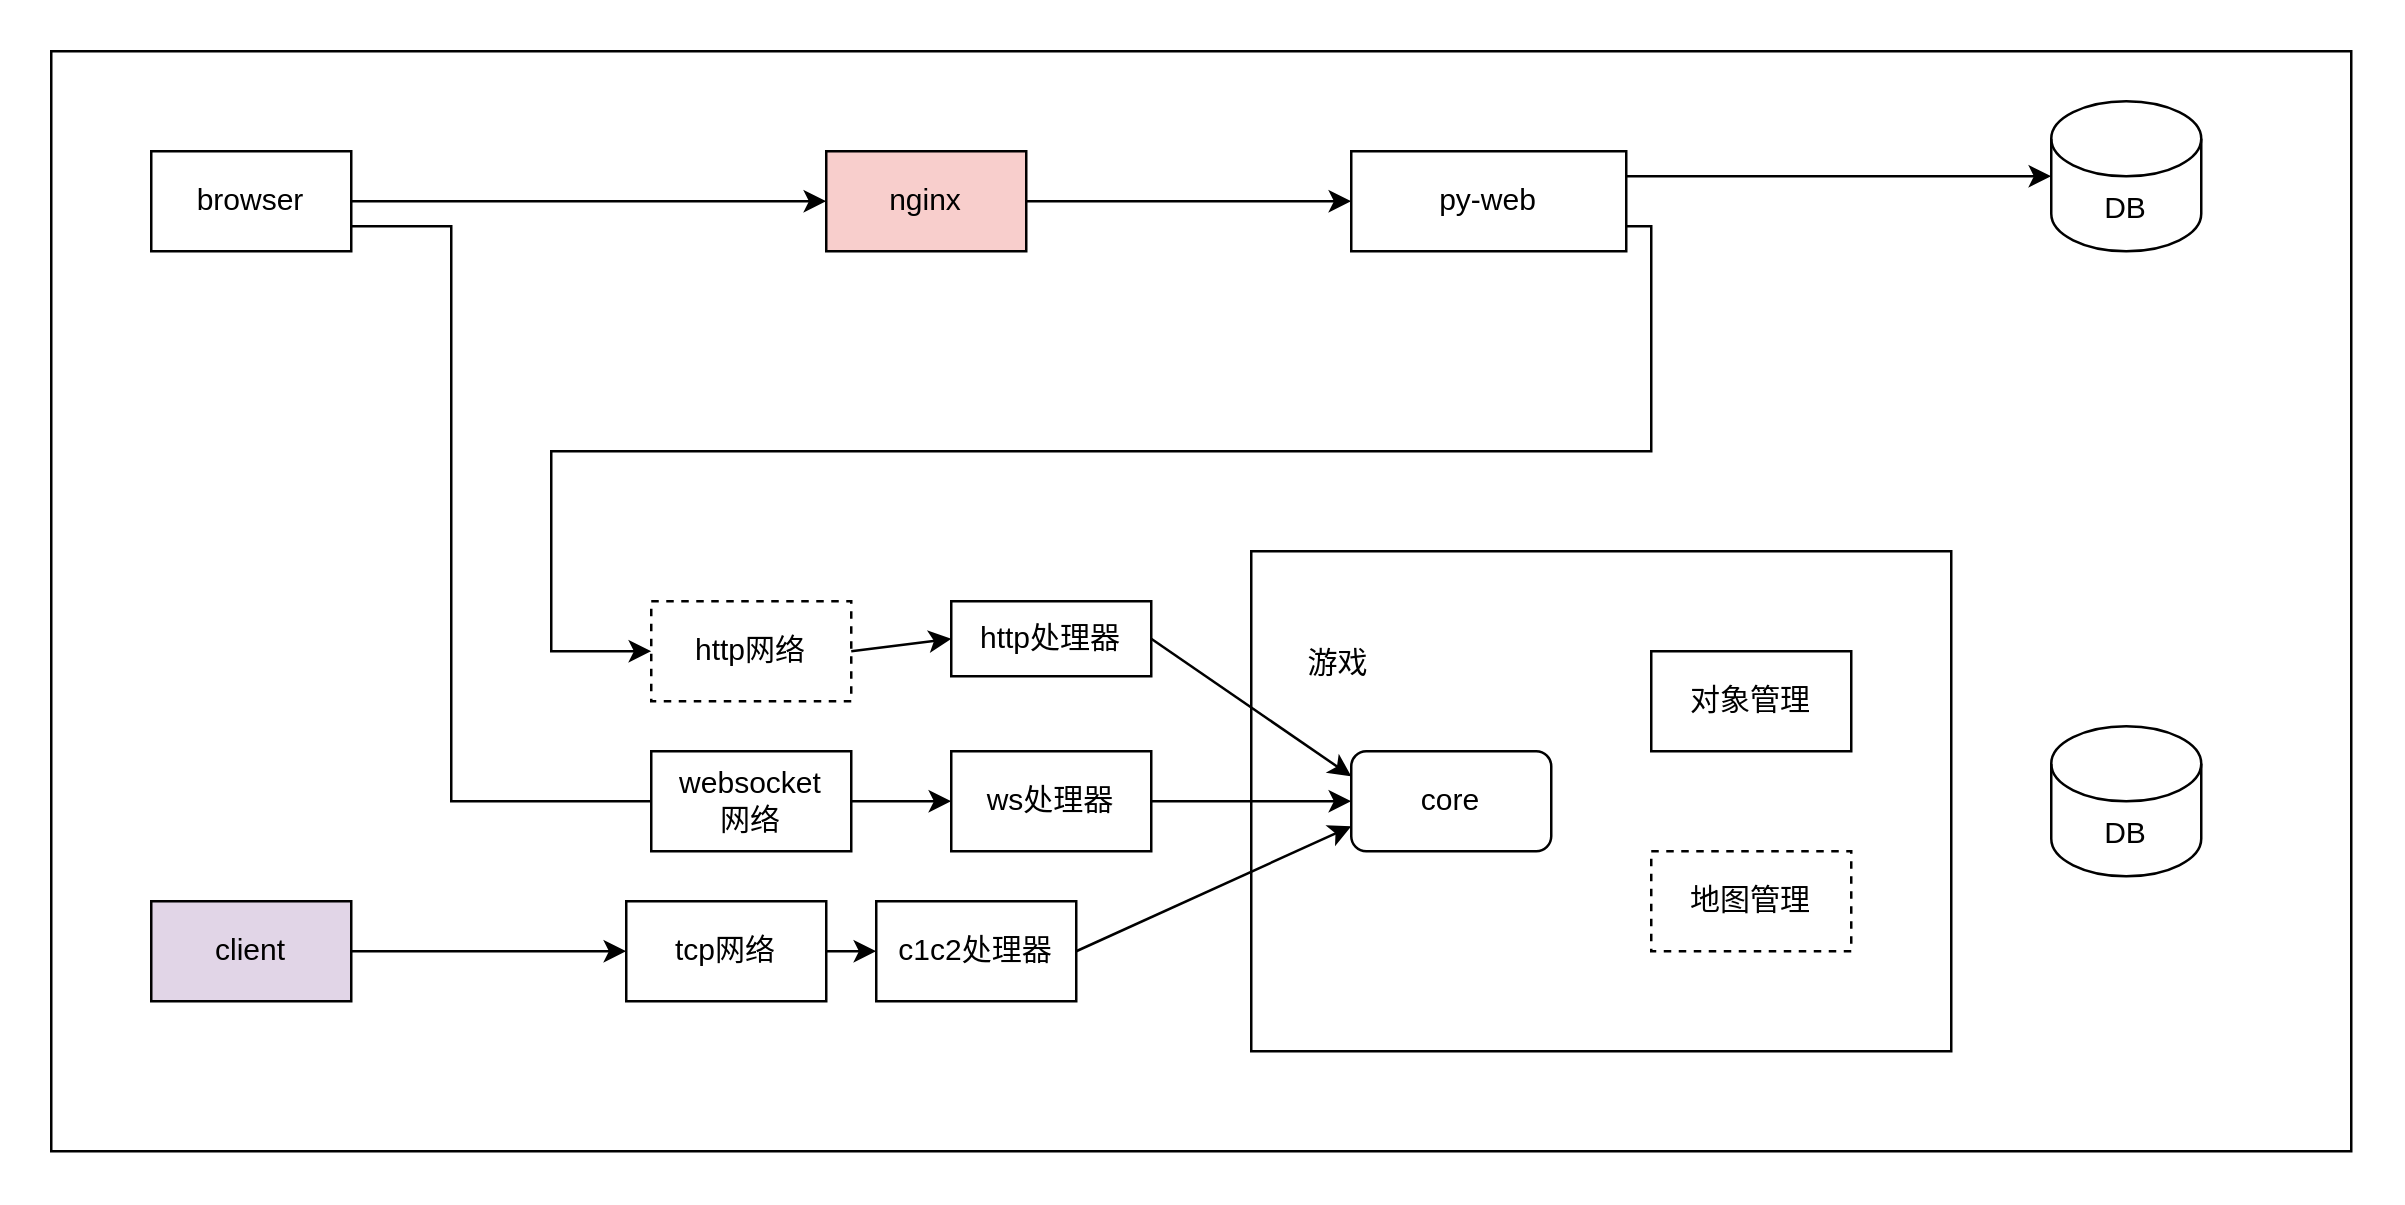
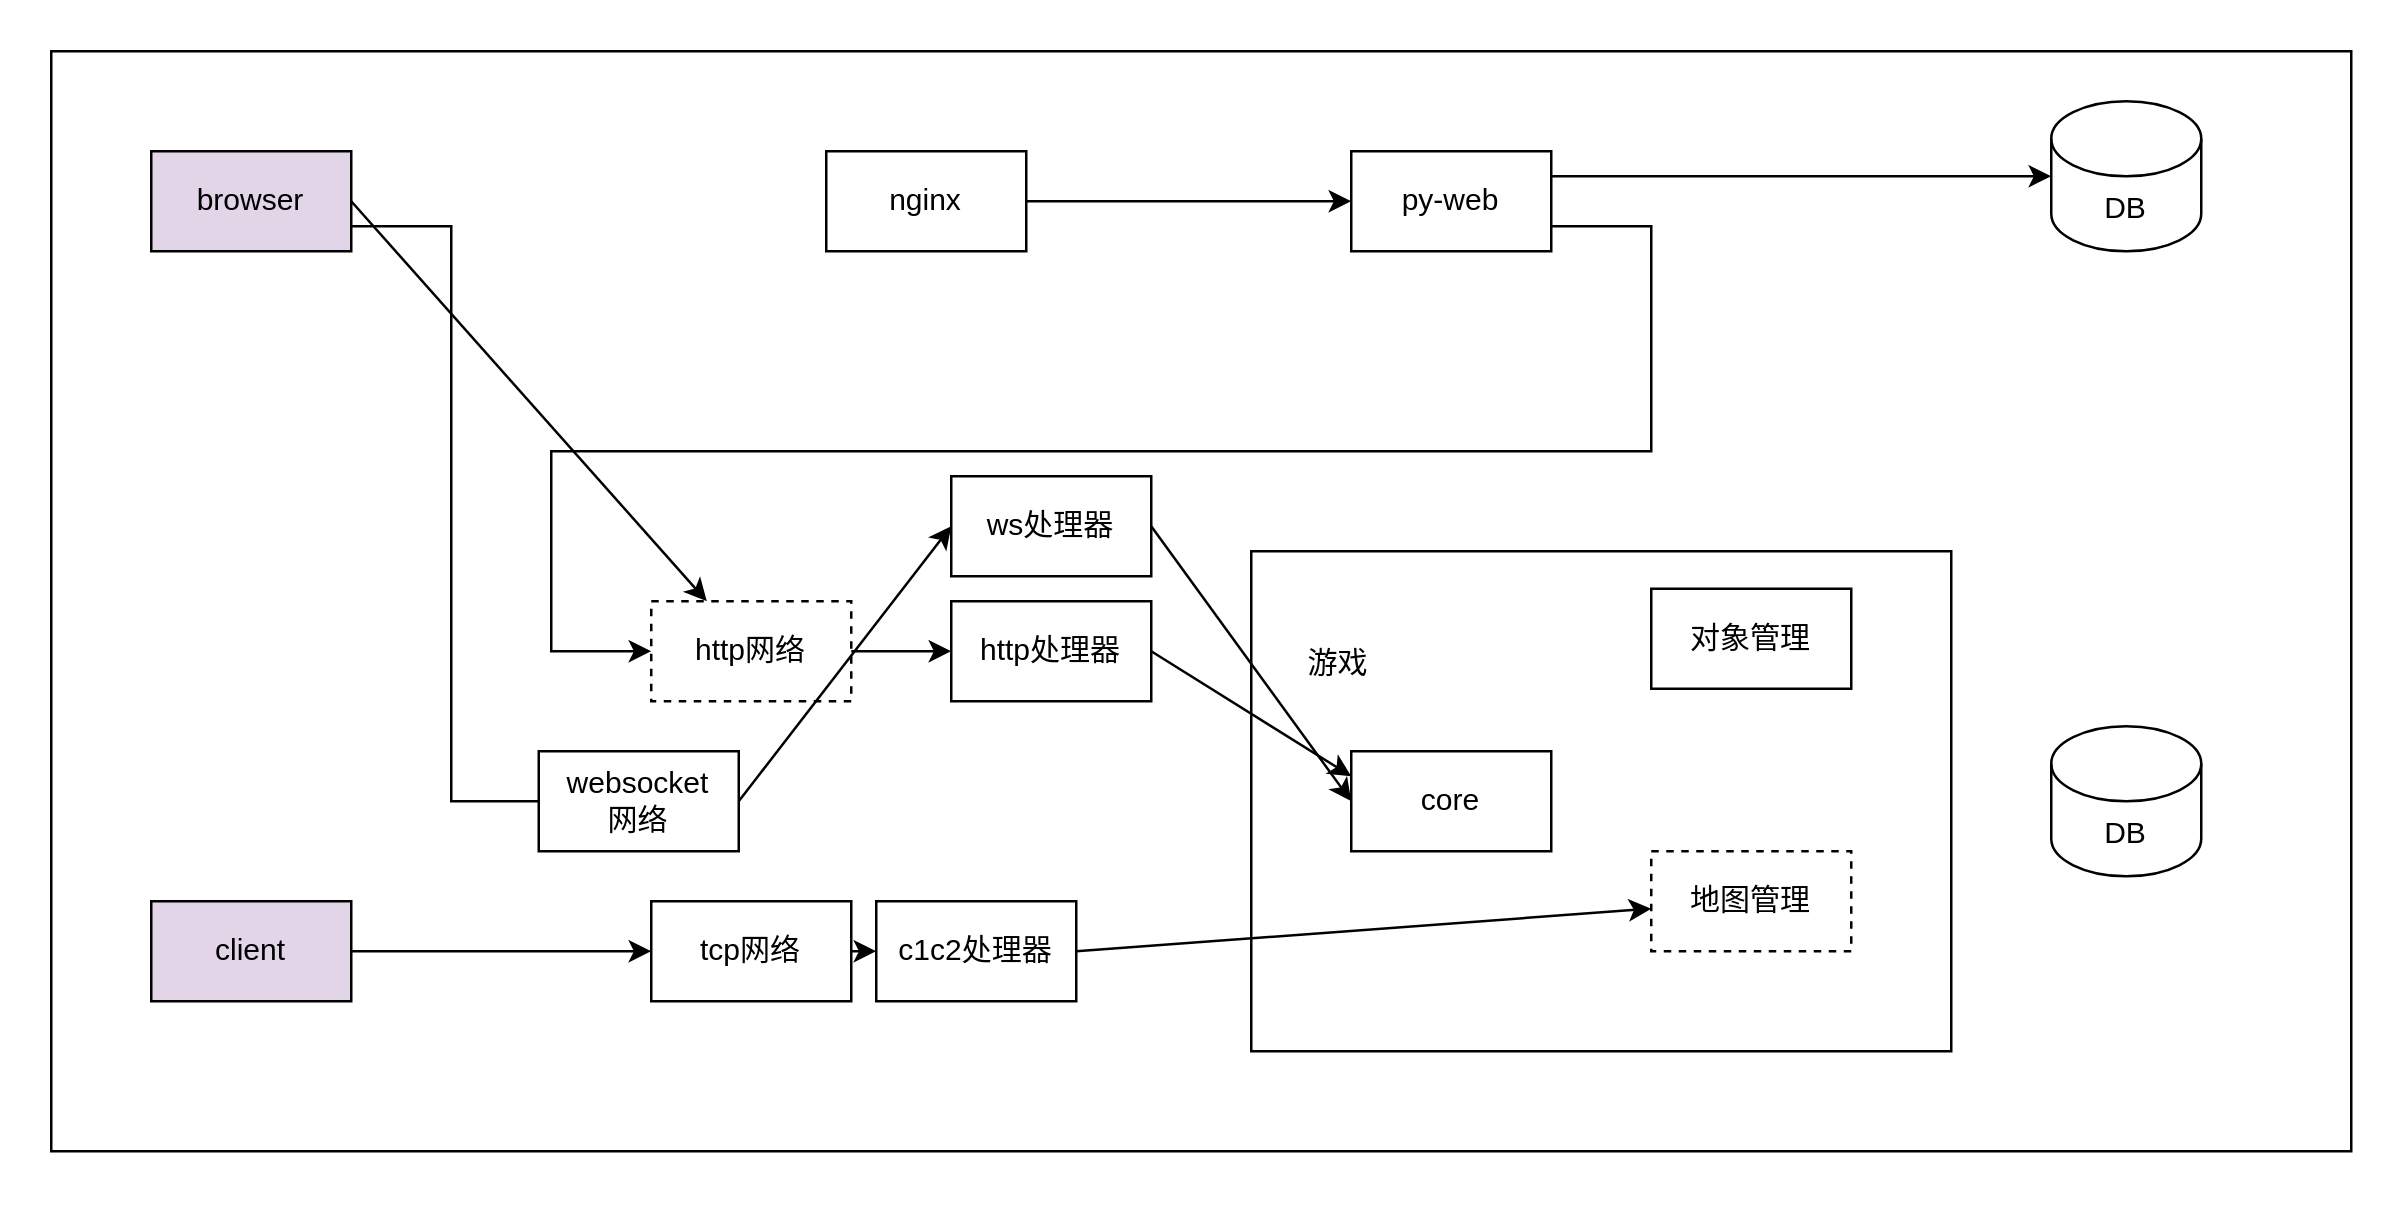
- <mxCell id="21" value="browser" style="rounded=0;whiteSpace=wrap;html=1;" parent="1" vertex="1"><mxGeometry x="60" y="60" width="80" height="40" as="geometry" /></mxCell>
+ <mxCell id="21" value="browser" style="rounded=0;whiteSpace=wrap;html=1;fillColor=#e1d5e7;" parent="1" vertex="1"><mxGeometry x="60" y="60" width="80" height="40" as="geometry" /></mxCell>
- <mxCell id="19" value="" style="endArrow=classic;html=1;rounded=0;exitX=1;exitY=0.5;exitDx=0;exitDy=0;entryX=0;entryY=0.5;entryDx=0;entryDy=0;" parent="1" source="21" target="30" edge="1"><mxGeometry width="50" height="50" relative="1" as="geometry"><mxPoint x="160" y="60" as="sourcePoint" /><mxPoint x="520" y="70" as="targetPoint" /></mxGeometry></mxCell>
+ <mxCell id="19" value="" style="endArrow=classic;html=1;rounded=0;exitX=1;exitY=0.5;exitDx=0;exitDy=0;" parent="1" source="21" target="8" edge="1"><mxGeometry width="50" height="50" relative="1" as="geometry"><mxPoint x="160" y="60" as="sourcePoint" /><mxPoint x="520" y="70" as="targetPoint" /></mxGeometry></mxCell>
- <mxCell id="30" value="nginx" style="rounded=0;whiteSpace=wrap;html=1;fillColor=#f8cecc;" vertex="1" parent="1"><mxGeometry x="330" y="60" width="80" height="40" as="geometry" /></mxCell>
+ <mxCell id="30" value="nginx" style="rounded=0;whiteSpace=wrap;html=1;" vertex="1" parent="1"><mxGeometry x="330" y="60" width="80" height="40" as="geometry" /></mxCell>
- <mxCell id="16" value="py-web" style="rounded=0;whiteSpace=wrap;html=1;" parent="1" vertex="1"><mxGeometry x="540" y="60" width="110" height="40" as="geometry" /></mxCell>
+ <mxCell id="16" value="py-web" style="rounded=0;whiteSpace=wrap;html=1;" parent="1" vertex="1"><mxGeometry x="540" y="60" width="80" height="40" as="geometry" /></mxCell>
- <mxCell id="9" value="http处理器" style="rounded=0;whiteSpace=wrap;html=1;" parent="1" vertex="1"><mxGeometry x="380" y="240" width="80" height="30" as="geometry" /></mxCell>
+ <mxCell id="9" value="http处理器" style="rounded=0;whiteSpace=wrap;html=1;" parent="1" vertex="1"><mxGeometry x="380" y="240" width="80" height="40" as="geometry" /></mxCell>
- <mxCell id="4" value="对象管理" style="rounded=0;whiteSpace=wrap;html=1;" parent="1" vertex="1"><mxGeometry x="660" y="260" width="80" height="40" as="geometry" /></mxCell>
+ <mxCell id="4" value="对象管理" style="rounded=0;whiteSpace=wrap;html=1;" parent="1" vertex="1"><mxGeometry x="660" y="235" width="80" height="40" as="geometry" /></mxCell>
- <mxCell id="25" value="websocket&lt;br&gt;网络" style="rounded=0;whiteSpace=wrap;html=1;" vertex="1" parent="1"><mxGeometry x="260" y="300" width="80" height="40" as="geometry" /></mxCell>
+ <mxCell id="25" value="websocket&lt;br&gt;网络" style="rounded=0;whiteSpace=wrap;html=1;" vertex="1" parent="1"><mxGeometry x="215" y="300" width="80" height="40" as="geometry" /></mxCell>
- <mxCell id="26" value="ws处理器" style="rounded=0;whiteSpace=wrap;html=1;" vertex="1" parent="1"><mxGeometry x="380" y="300" width="80" height="40" as="geometry" /></mxCell>
+ <mxCell id="26" value="ws处理器" style="rounded=0;whiteSpace=wrap;html=1;" vertex="1" parent="1"><mxGeometry x="380" y="190" width="80" height="40" as="geometry" /></mxCell>
- <mxCell id="6" value="core" style="whiteSpace=wrap;html=1;rounded=1;" parent="1" vertex="1"><mxGeometry x="540" y="300" width="80" height="40" as="geometry" /></mxCell>
+ <mxCell id="6" value="core" style="rounded=0;whiteSpace=wrap;html=1;" parent="1" vertex="1"><mxGeometry x="540" y="300" width="80" height="40" as="geometry" /></mxCell>
- <mxCell id="15" value="" style="endArrow=classic;html=1;rounded=0;entryX=0;entryY=0.75;entryDx=0;entryDy=0;exitX=1;exitY=0.5;exitDx=0;exitDy=0;" parent="1" source="11" target="6" edge="1"><mxGeometry width="50" height="50" relative="1" as="geometry"><mxPoint x="430" y="410" as="sourcePoint" /><mxPoint x="480" y="360" as="targetPoint" /></mxGeometry></mxCell>
+ <mxCell id="15" value="" style="endArrow=classic;html=1;rounded=0;exitX=1;exitY=0.5;exitDx=0;exitDy=0;" parent="1" source="11" target="5" edge="1"><mxGeometry width="50" height="50" relative="1" as="geometry"><mxPoint x="430" y="410" as="sourcePoint" /><mxPoint x="480" y="360" as="targetPoint" /></mxGeometry></mxCell>
- <mxCell id="10" value="tcp网络" style="rounded=0;whiteSpace=wrap;html=1;" parent="1" vertex="1"><mxGeometry x="250" y="360" width="80" height="40" as="geometry" /></mxCell>
+ <mxCell id="10" value="tcp网络" style="rounded=0;whiteSpace=wrap;html=1;" parent="1" vertex="1"><mxGeometry x="260" y="360" width="80" height="40" as="geometry" /></mxCell>
